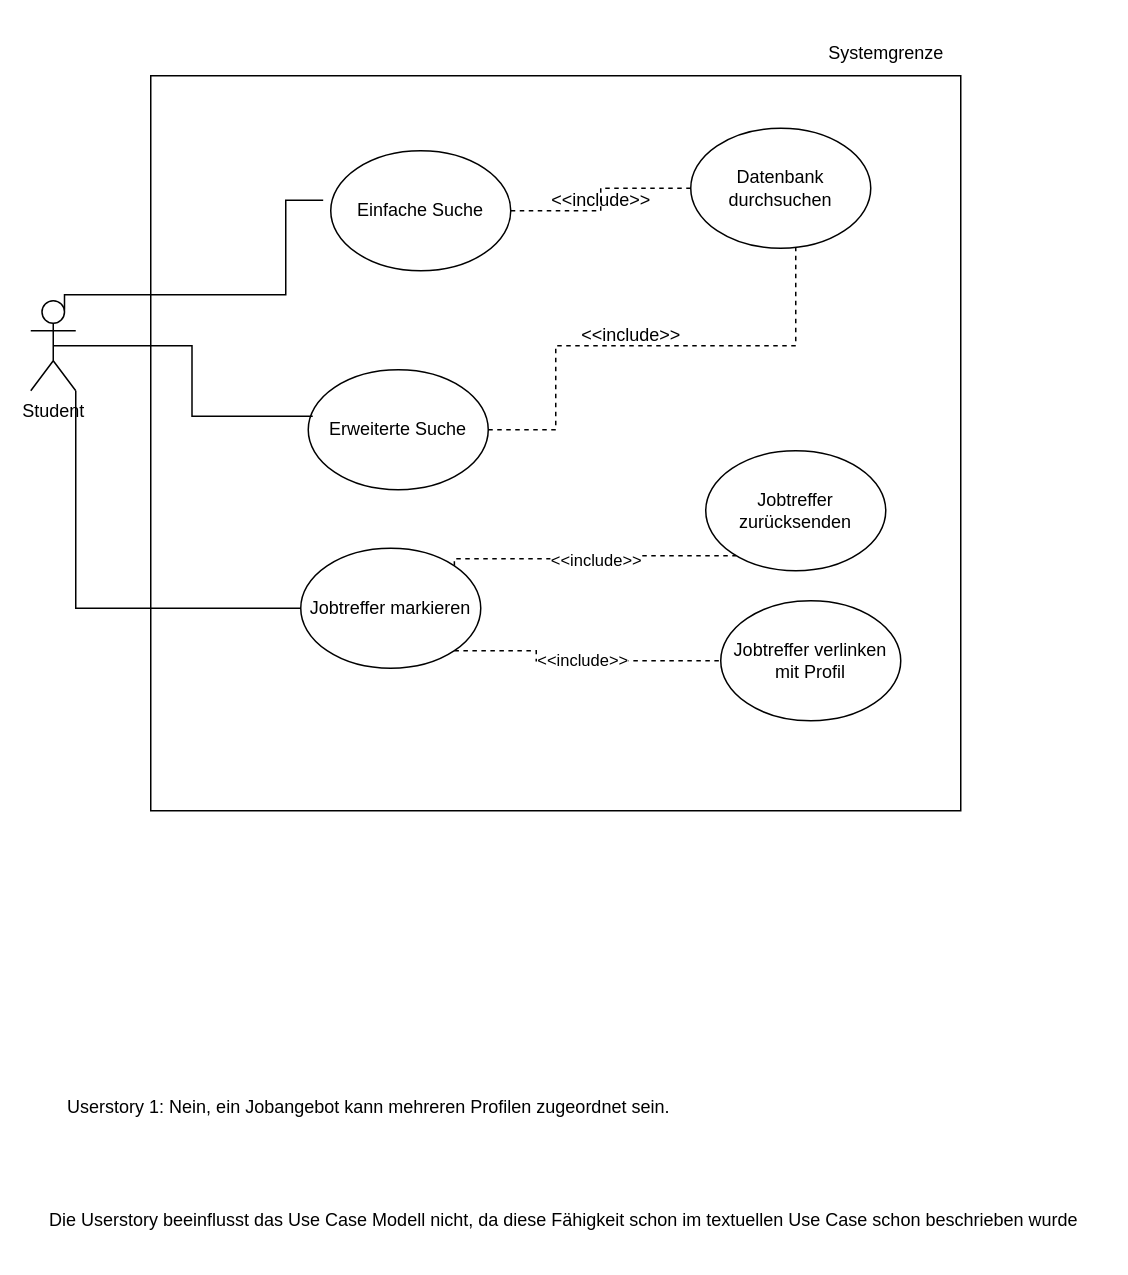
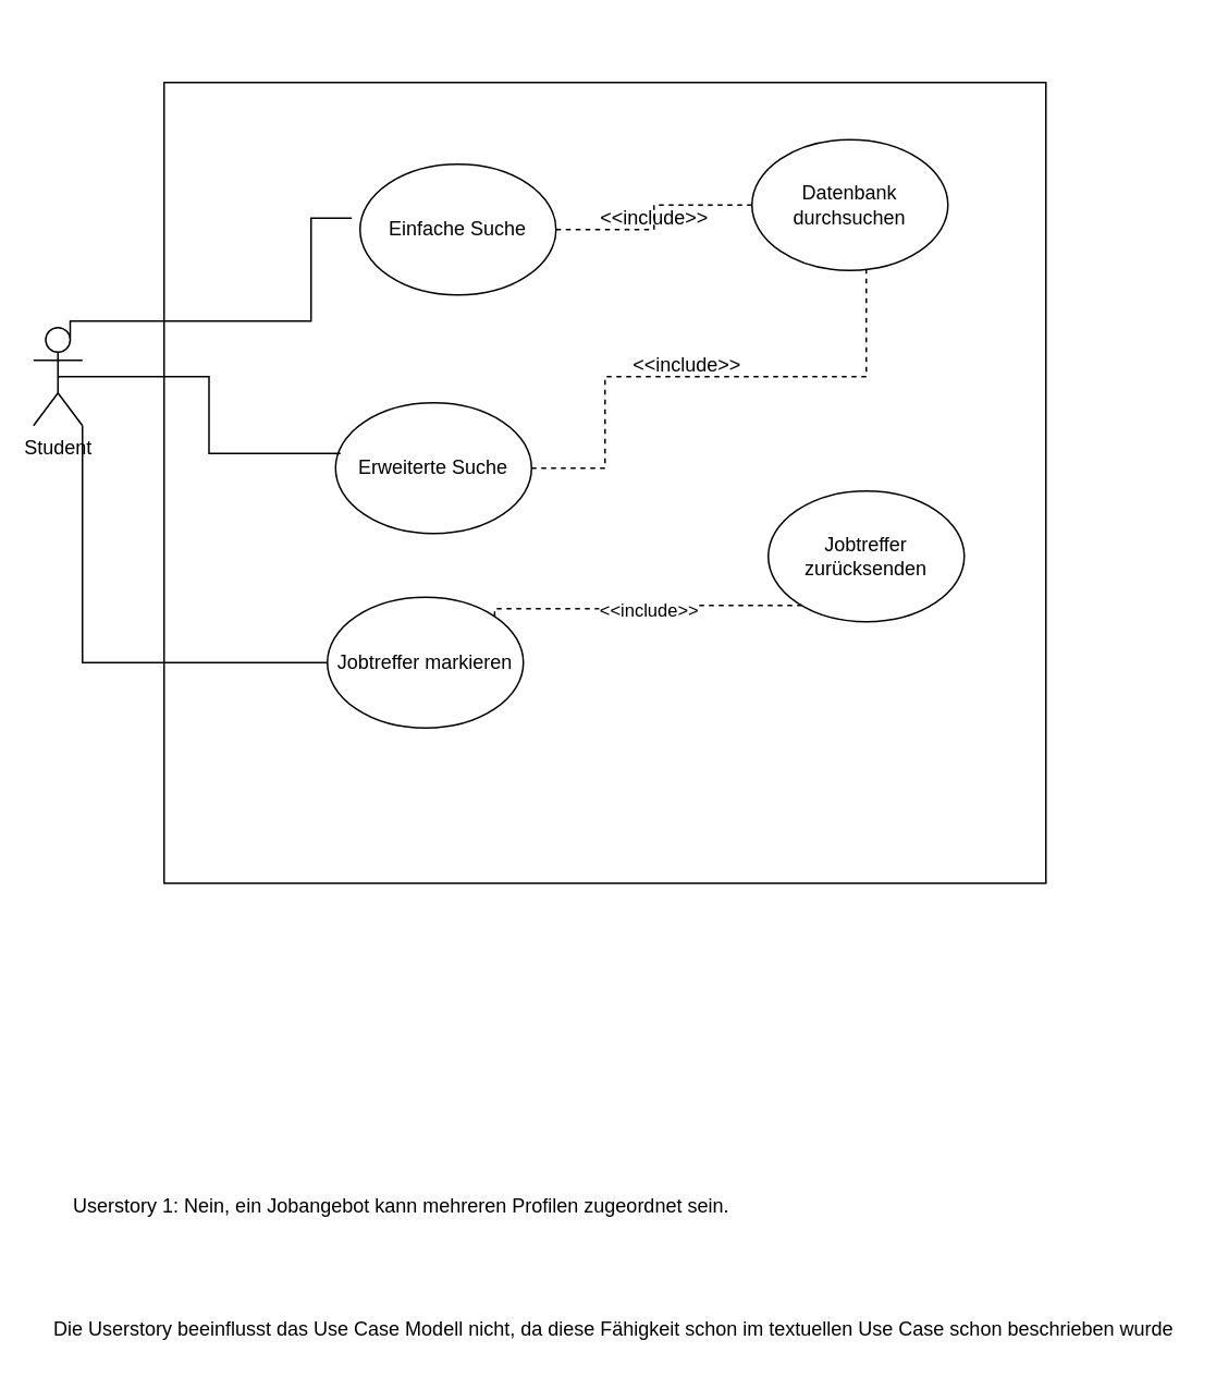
- <mxCell id="22" value="Systemgrenze" style="text;html=1;align=center;verticalAlign=middle;resizable=0;points=[];autosize=1;strokeColor=none;fillColor=none;" vertex="1" parent="1"><mxGeometry x="540" y="20" width="100" height="30" as="geometry" /></mxCell>
- <mxCell id="16" value="&amp;lt;&amp;lt;include&amp;gt;&amp;gt;" style="edgeStyle=orthogonalEdgeStyle;rounded=0;orthogonalLoop=1;jettySize=auto;html=1;exitX=1;exitY=1;exitDx=0;exitDy=0;dashed=1;endArrow=none;endFill=0;" edge="1" parent="1" source="17" target="19"><mxGeometry relative="1" as="geometry"><Array as="points"><mxPoint x="357" y="440" /></Array></mxGeometry></mxCell>
- <mxCell id="19" value="Jobtreffer verlinken mit Profil" style="ellipse;whiteSpace=wrap;html=1;" vertex="1" parent="1"><mxGeometry x="480" y="400" width="120" height="80" as="geometry" /></mxCell>
